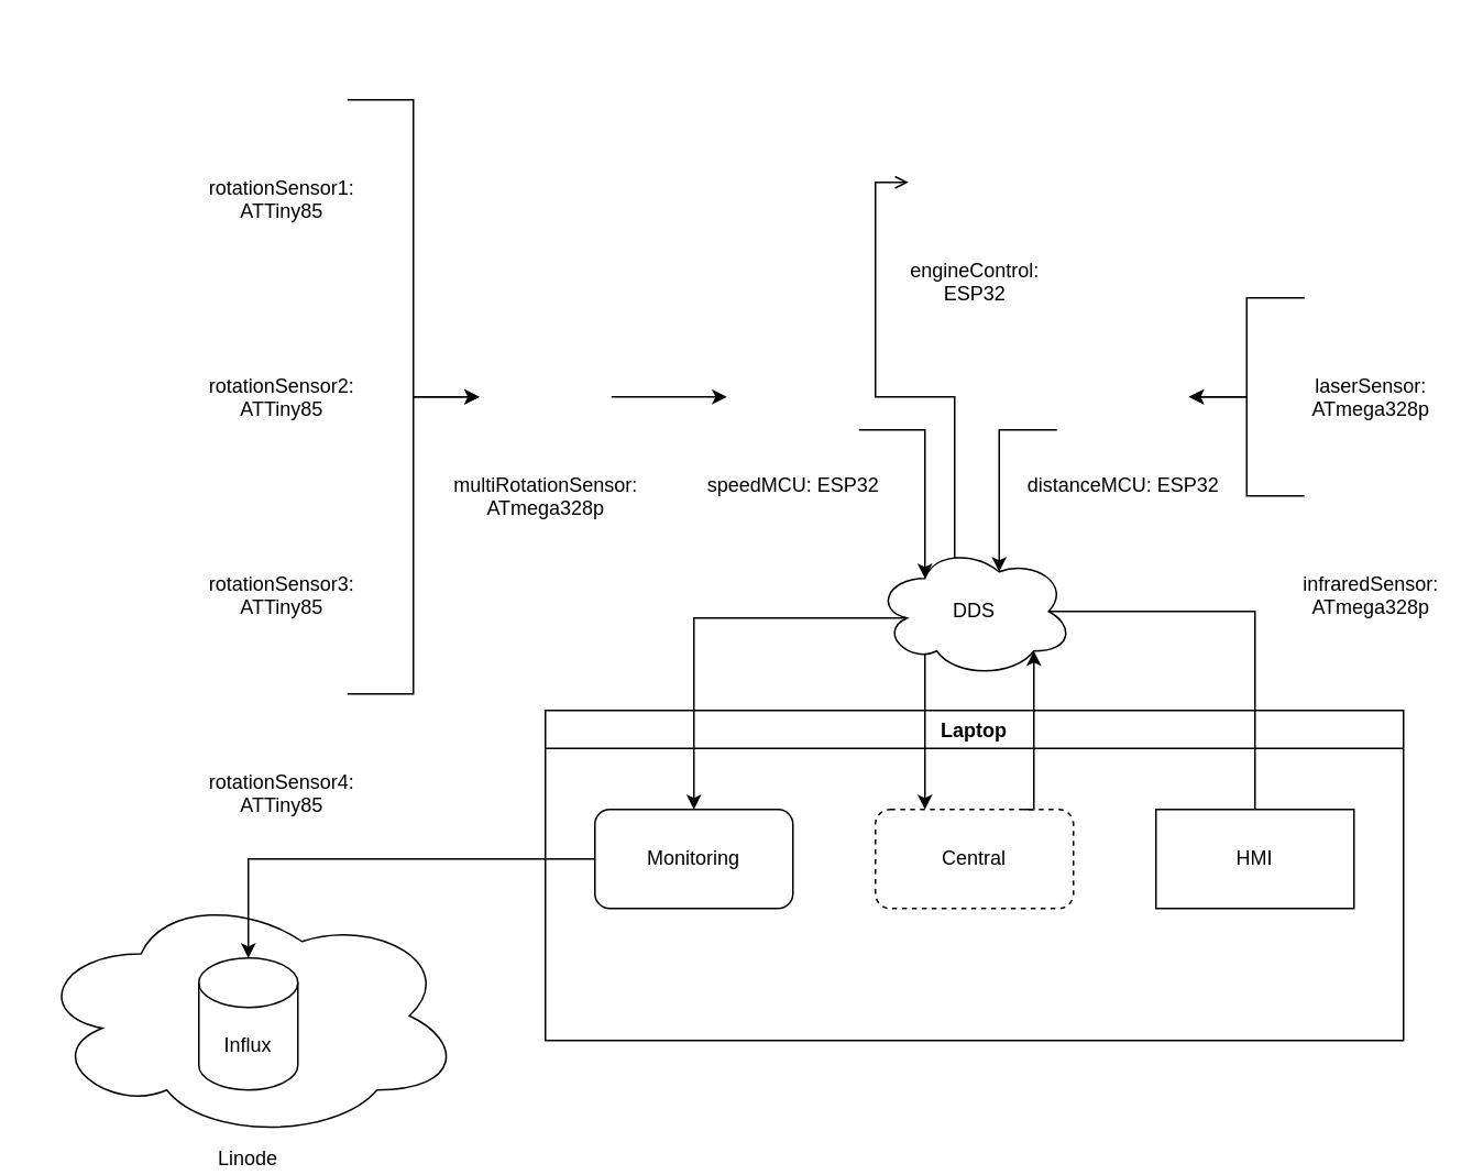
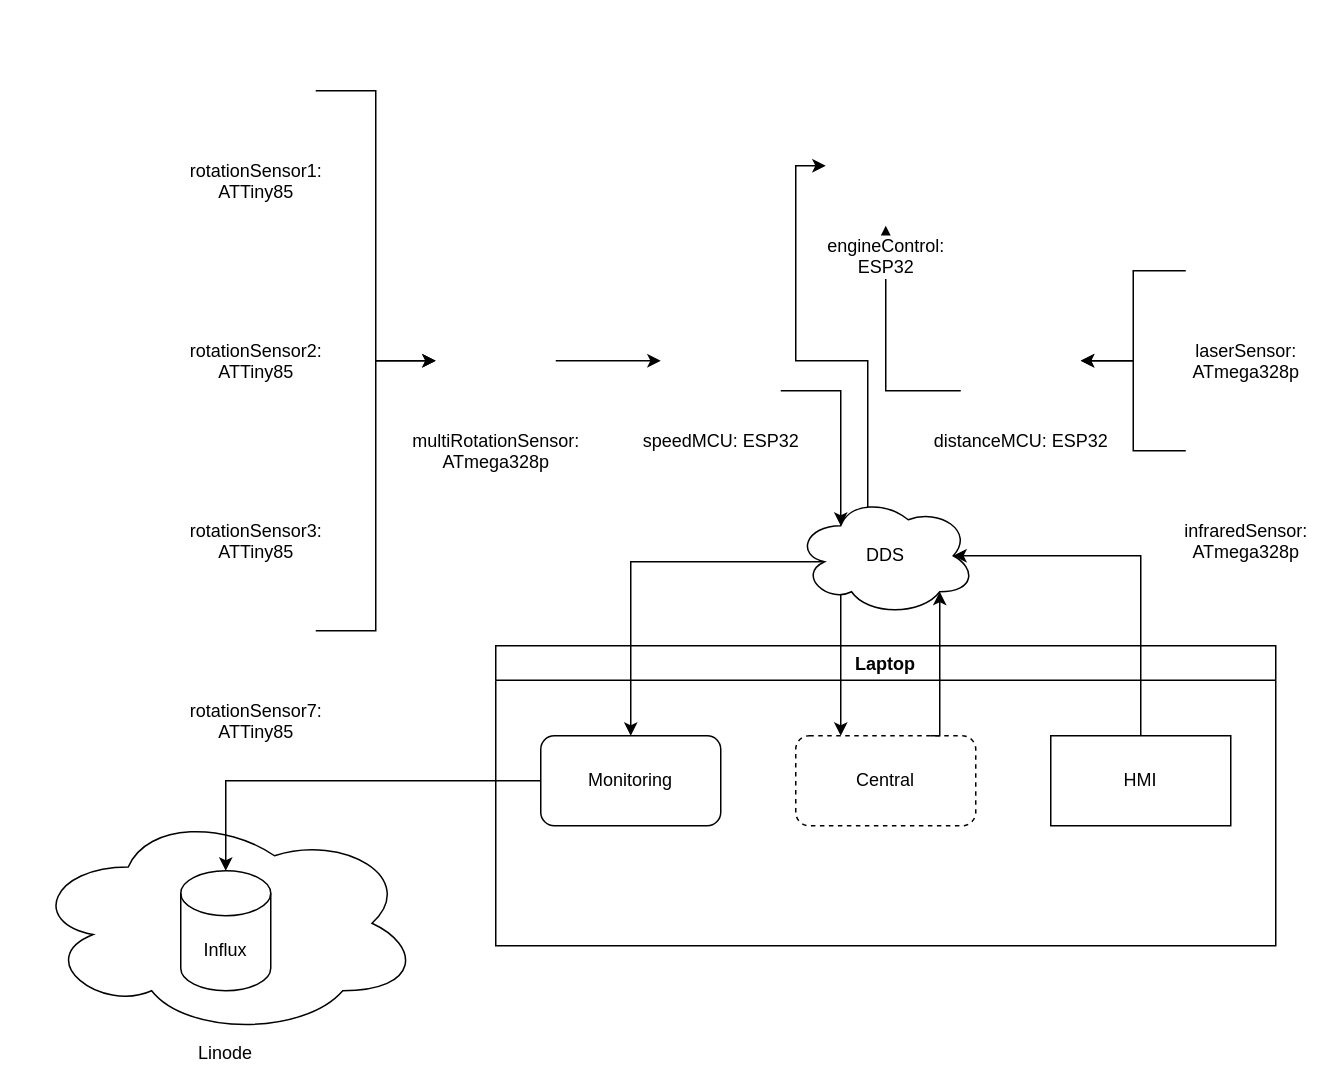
- <mxCell id="26" style="edgeStyle=orthogonalEdgeStyle;rounded=0;orthogonalLoop=1;jettySize=auto;html=1;exitX=0.4;exitY=0.1;exitDx=0;exitDy=0;exitPerimeter=0;entryX=0;entryY=0.5;entryDx=0;entryDy=0;endArrow=open;" edge="1" parent="1" source="29" target="19"><mxGeometry relative="1" as="geometry"><Array as="points"><mxPoint x="578" y="240" /><mxPoint x="530" y="240" /><mxPoint x="530" y="110" /></Array></mxGeometry></mxCell>
+ <mxCell id="26" style="edgeStyle=orthogonalEdgeStyle;rounded=0;orthogonalLoop=1;jettySize=auto;html=1;exitX=0.4;exitY=0.1;exitDx=0;exitDy=0;exitPerimeter=0;entryX=0;entryY=0.5;entryDx=0;entryDy=0;" edge="1" parent="1" source="29" target="19"><mxGeometry relative="1" as="geometry"><Array as="points"><mxPoint x="578" y="240" /><mxPoint x="530" y="240" /><mxPoint x="530" y="110" /></Array></mxGeometry></mxCell>
- <mxCell id="13" style="edgeStyle=orthogonalEdgeStyle;rounded=0;orthogonalLoop=1;jettySize=auto;html=1;exitX=0;exitY=0.75;exitDx=0;exitDy=0;entryX=0.625;entryY=0.2;entryDx=0;entryDy=0;entryPerimeter=0;" edge="1" parent="1" source="14" target="29"><mxGeometry relative="1" as="geometry" /></mxCell>
+ <mxCell id="13" style="edgeStyle=orthogonalEdgeStyle;rounded=0;orthogonalLoop=1;jettySize=auto;html=1;exitX=0;exitY=0.75;exitDx=0;exitDy=0;" edge="1" parent="1" source="14" target="19"><mxGeometry relative="1" as="geometry" /></mxCell>
- <mxCell id="30" style="edgeStyle=orthogonalEdgeStyle;rounded=0;orthogonalLoop=1;jettySize=auto;html=1;exitX=0.5;exitY=0;exitDx=0;exitDy=0;entryX=0.875;entryY=0.5;entryDx=0;entryDy=0;entryPerimeter=0;endArrow=none;" edge="1" parent="1" source="23" target="29"><mxGeometry relative="1" as="geometry"><Array as="points"><mxPoint x="760" y="370" /></Array></mxGeometry></mxCell>
+ <mxCell id="30" style="edgeStyle=orthogonalEdgeStyle;rounded=0;orthogonalLoop=1;jettySize=auto;html=1;exitX=0.5;exitY=0;exitDx=0;exitDy=0;entryX=0.875;entryY=0.5;entryDx=0;entryDy=0;entryPerimeter=0;" edge="1" parent="1" source="23" target="29"><mxGeometry relative="1" as="geometry"><Array as="points"><mxPoint x="760" y="370" /></Array></mxGeometry></mxCell>
- <mxCell id="11" value="rotationSensor4:&lt;br&gt;ATTiny85" style="shape=image;html=1;verticalAlign=top;verticalLabelPosition=bottom;labelBackgroundColor=#ffffff;imageAspect=0;aspect=fixed;image=https://cdn0.iconfinder.com/data/icons/thin-line-icons-for-seo-and-development-1/64/Programming_Development_hardware-128.png" vertex="1" parent="1"><mxGeometry x="130" y="380" width="80" height="80" as="geometry" /></mxCell>
+ <mxCell id="11" value="rotationSensor7:&lt;br&gt;ATTiny85" style="shape=image;html=1;verticalAlign=top;verticalLabelPosition=bottom;labelBackgroundColor=#ffffff;imageAspect=0;aspect=fixed;image=https://cdn0.iconfinder.com/data/icons/thin-line-icons-for-seo-and-development-1/64/Programming_Development_hardware-128.png" vertex="1" parent="1"><mxGeometry x="130" y="380" width="80" height="80" as="geometry" /></mxCell>
